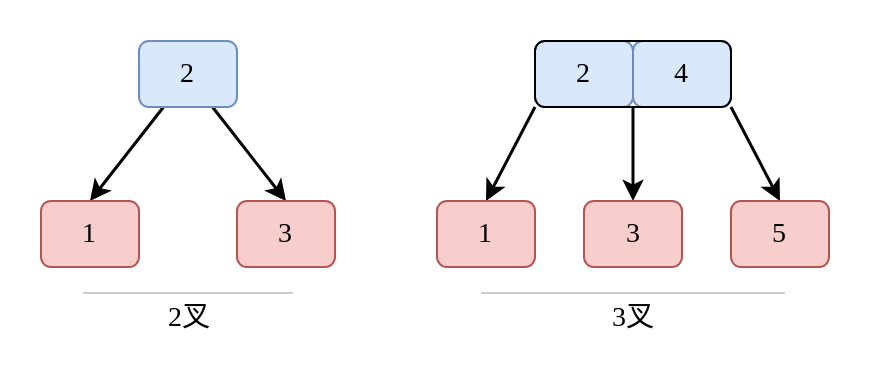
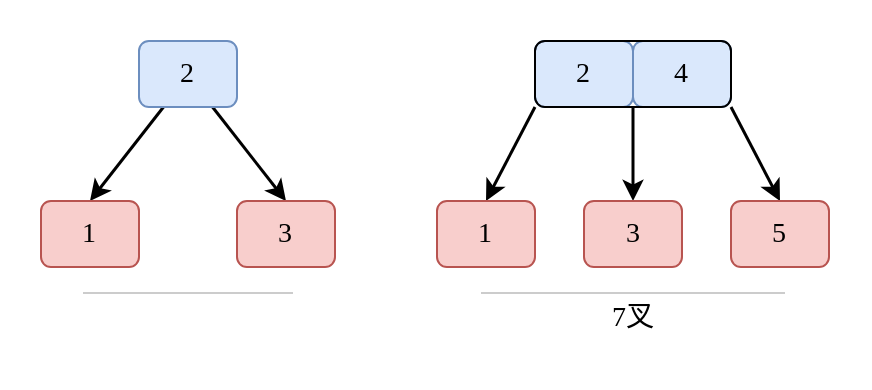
- <mxCell id="16" value="2叉" style="text;html=1;align=center;verticalAlign=middle;resizable=0;points=[];autosize=1;strokeColor=none;fillColor=none;fontSize=14;fontFamily=Comic Sans MS;" parent="1" vertex="1"><mxGeometry x="73" y="144" width="41" height="29" as="geometry" /></mxCell>
- <mxCell id="18" value="3叉" style="text;html=1;align=center;verticalAlign=middle;resizable=0;points=[];autosize=1;strokeColor=none;fillColor=none;fontSize=14;fontFamily=Comic Sans MS;" parent="1" vertex="1"><mxGeometry x="295.5" y="144" width="41" height="29" as="geometry" /></mxCell>
+ <mxCell id="18" value="7叉" style="text;html=1;align=center;verticalAlign=middle;resizable=0;points=[];autosize=1;strokeColor=none;fillColor=none;fontSize=14;fontFamily=Comic Sans MS;" parent="1" vertex="1"><mxGeometry x="295.5" y="144" width="41" height="29" as="geometry" /></mxCell>
